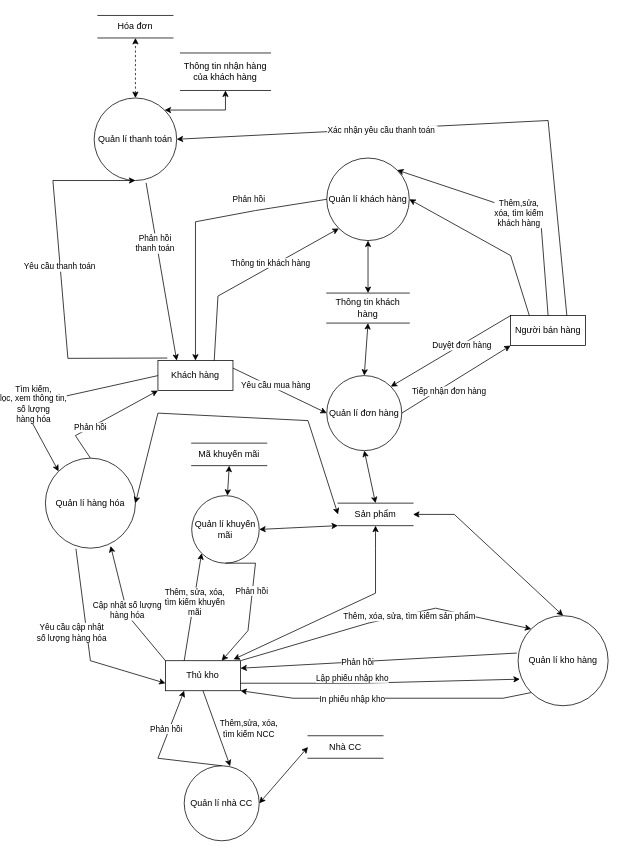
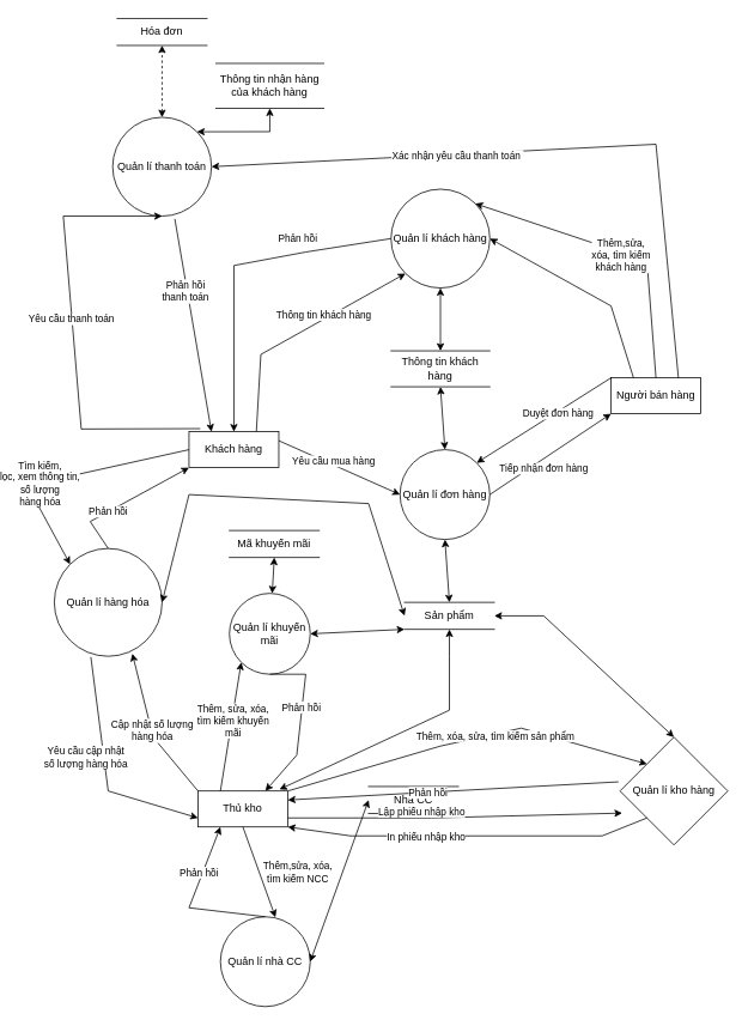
- <mxCell id="3" value="Quản lí đơn hàng" style="ellipse;whiteSpace=wrap;html=1;aspect=fixed;" parent="1" vertex="1"><mxGeometry x="425" y="500" width="100" height="100" as="geometry" /></mxCell>
+ <mxCell id="3" value="Quản lí đơn hàng" style="ellipse;whiteSpace=wrap;html=1;aspect=fixed;" parent="1" vertex="1"><mxGeometry x="435" y="500" width="100" height="100" as="geometry" /></mxCell>
- <mxCell id="32" value="Quản lí kho hàng" style="ellipse;whiteSpace=wrap;html=1;aspect=fixed;" parent="1" vertex="1"><mxGeometry x="680" y="820" width="120" height="120" as="geometry" /></mxCell>
+ <mxCell id="32" value="Quản lí kho hàng" style="rhombus;whiteSpace=wrap;html=1;aspect=fixed;" parent="1" vertex="1"><mxGeometry x="680" y="820" width="120" height="120" as="geometry" /></mxCell>
- <mxCell id="47" value="Nhà CC" style="html=1;dashed=0;whiteSpace=wrap;shape=partialRectangle;right=0;left=0;" parent="1" vertex="1"><mxGeometry x="400" y="980" width="100" height="30" as="geometry" /></mxCell>
+ <mxCell id="47" value="Nhà CC" style="html=1;dashed=0;whiteSpace=wrap;shape=partialRectangle;right=0;left=0;" parent="1" vertex="1"><mxGeometry x="400" y="875" width="100" height="30" as="geometry" /></mxCell>
